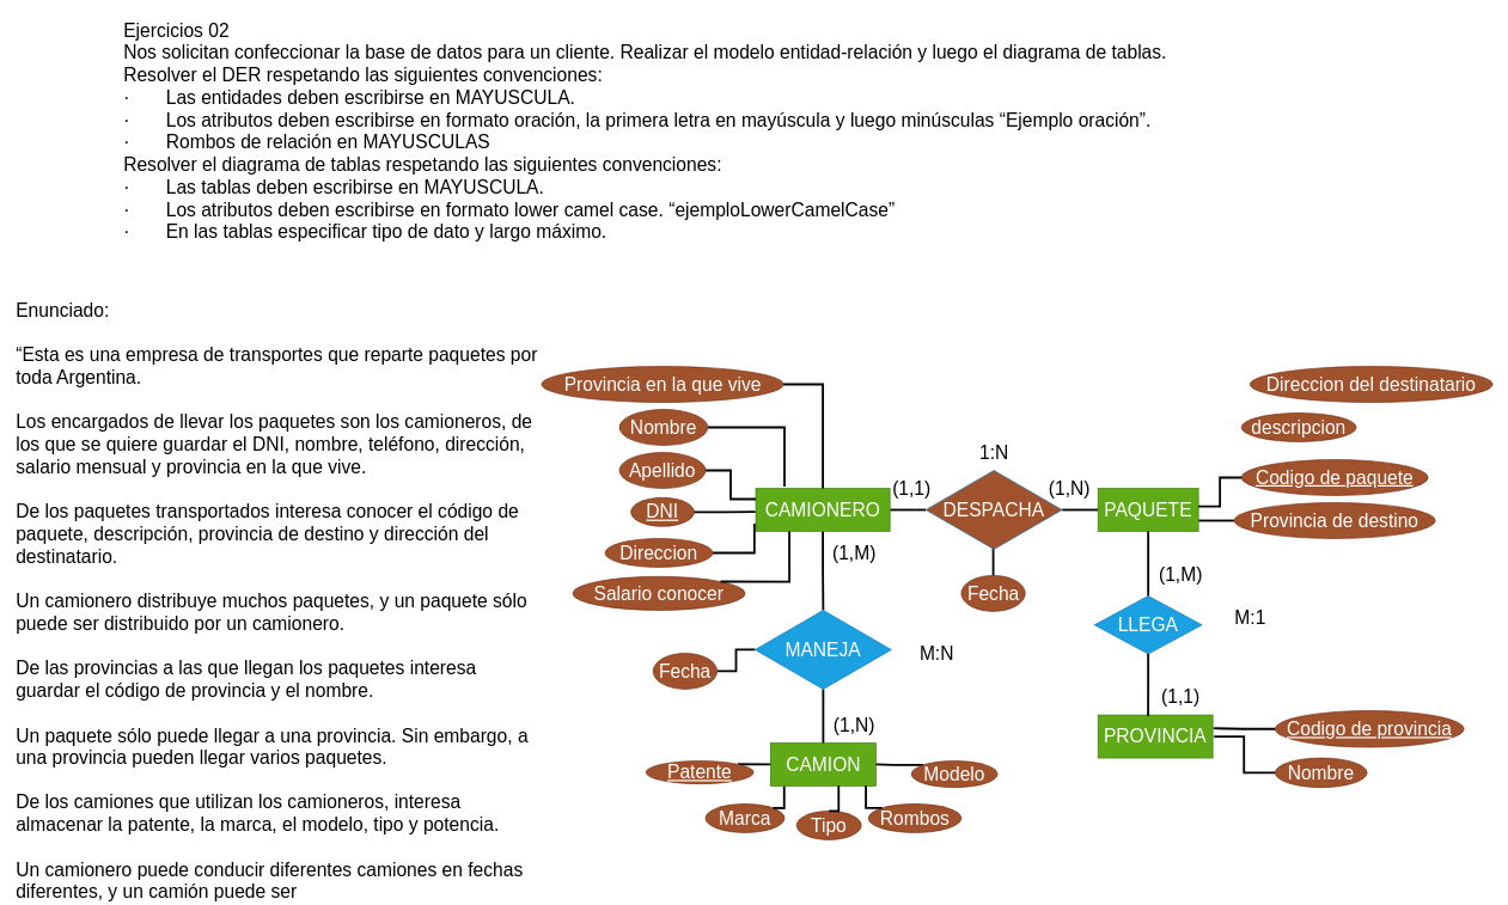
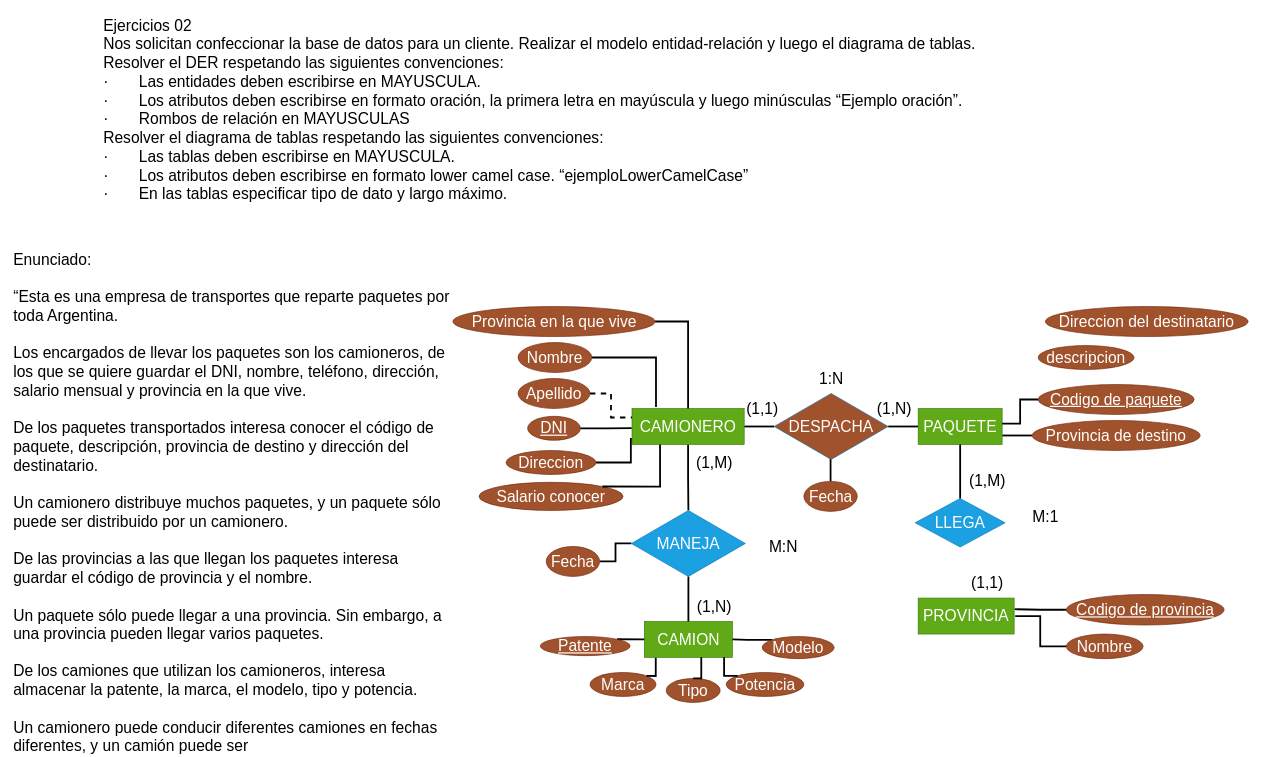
- <mxCell id="7" style="edgeStyle=orthogonalEdgeStyle;rounded=0;orthogonalLoop=1;jettySize=auto;html=1;exitX=1;exitY=0.5;exitDx=0;exitDy=0;entryX=0;entryY=0.25;entryDx=0;entryDy=0;strokeWidth=3;endArrow=none;startFill=0;fontSize=26;" edge="1" parent="1" source="8" target="4"><mxGeometry relative="1" as="geometry" /></mxCell>
+ <mxCell id="7" style="edgeStyle=orthogonalEdgeStyle;rounded=0;orthogonalLoop=1;jettySize=auto;html=1;exitX=1;exitY=0.5;exitDx=0;exitDy=0;entryX=0;entryY=0.25;entryDx=0;entryDy=0;strokeWidth=3;endArrow=none;startFill=0;fontSize=26;dashed=1;" edge="1" parent="1" source="8" target="4"><mxGeometry relative="1" as="geometry" /></mxCell>
- <mxCell id="32" style="edgeStyle=orthogonalEdgeStyle;rounded=0;orthogonalLoop=1;jettySize=auto;html=1;exitX=0.5;exitY=1;exitDx=0;exitDy=0;entryX=0.437;entryY=0.025;entryDx=0;entryDy=0;entryPerimeter=0;endArrow=none;startFill=0;strokeWidth=3;fontSize=26;" edge="1" parent="1" source="30" target="26"><mxGeometry relative="1" as="geometry" /></mxCell>
- <mxCell id="48" value="Rombos" style="ellipse;whiteSpace=wrap;html=1;fontSize=26;fillColor=#a0522d;fontColor=#ffffff;strokeColor=#6D1F00;" vertex="1" parent="1"><mxGeometry x="1210" y="1120" width="129.5" height="40" as="geometry" /></mxCell>
+ <mxCell id="48" value="Potencia" style="ellipse;whiteSpace=wrap;html=1;fontSize=26;fillColor=#a0522d;fontColor=#ffffff;strokeColor=#6D1F00;" vertex="1" parent="1"><mxGeometry x="1210" y="1120" width="129.5" height="40" as="geometry" /></mxCell>
